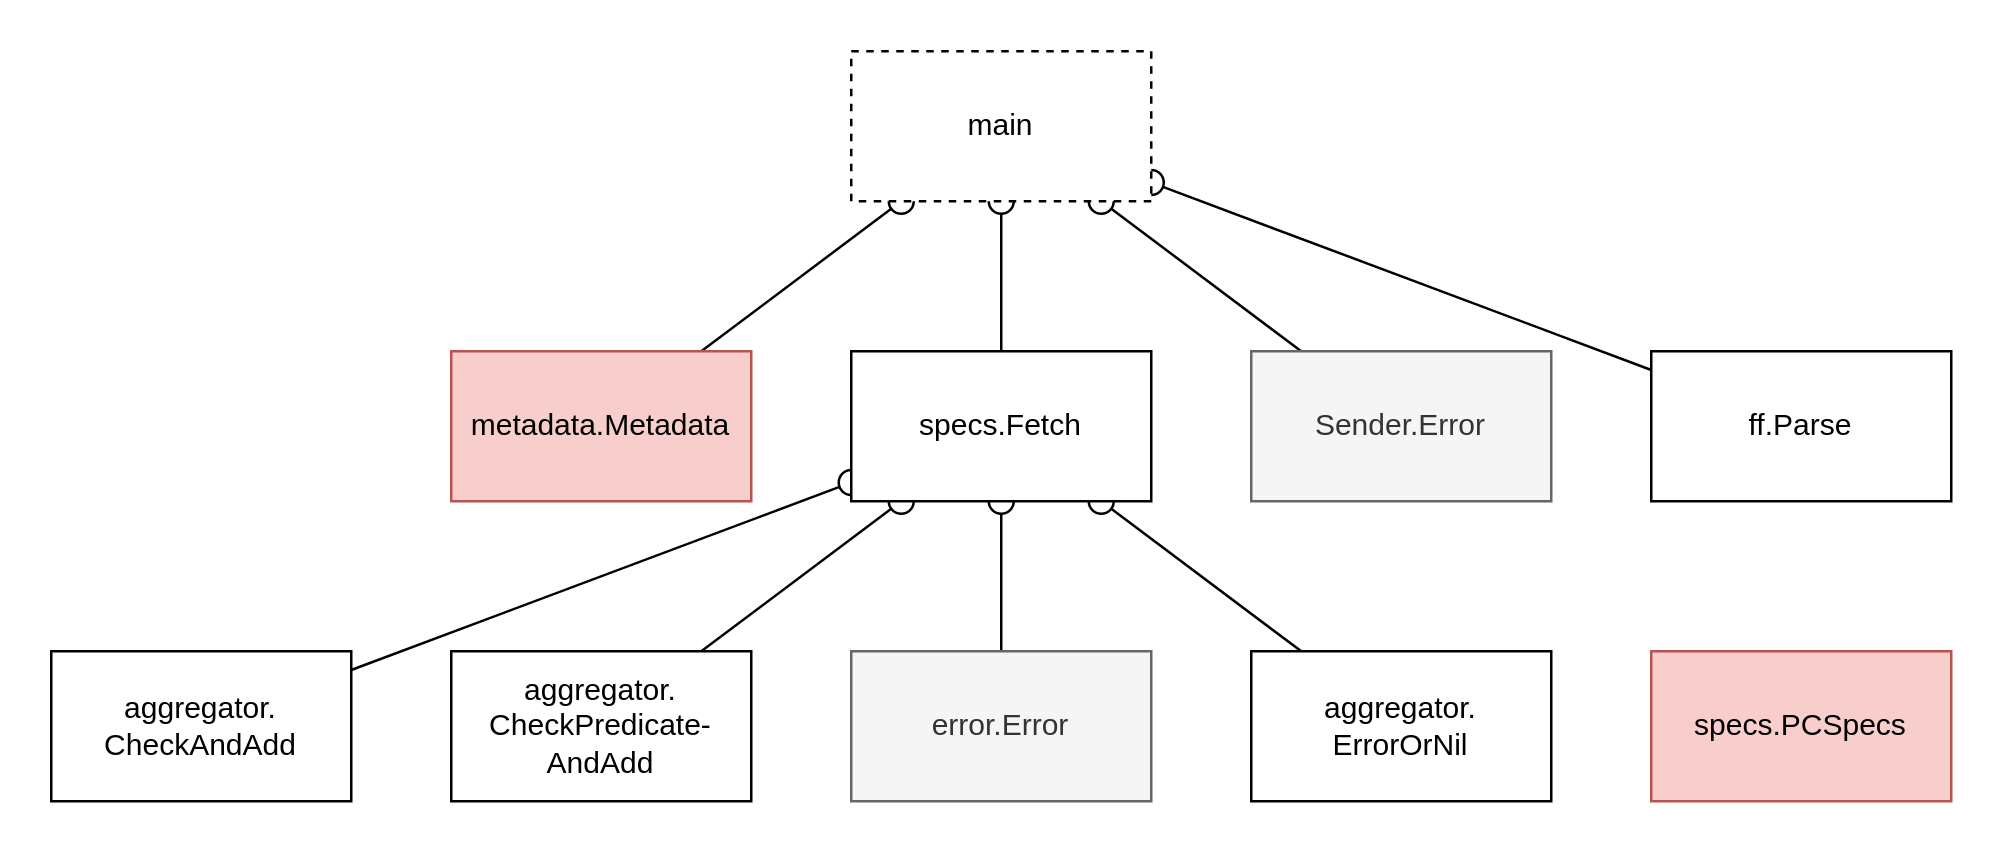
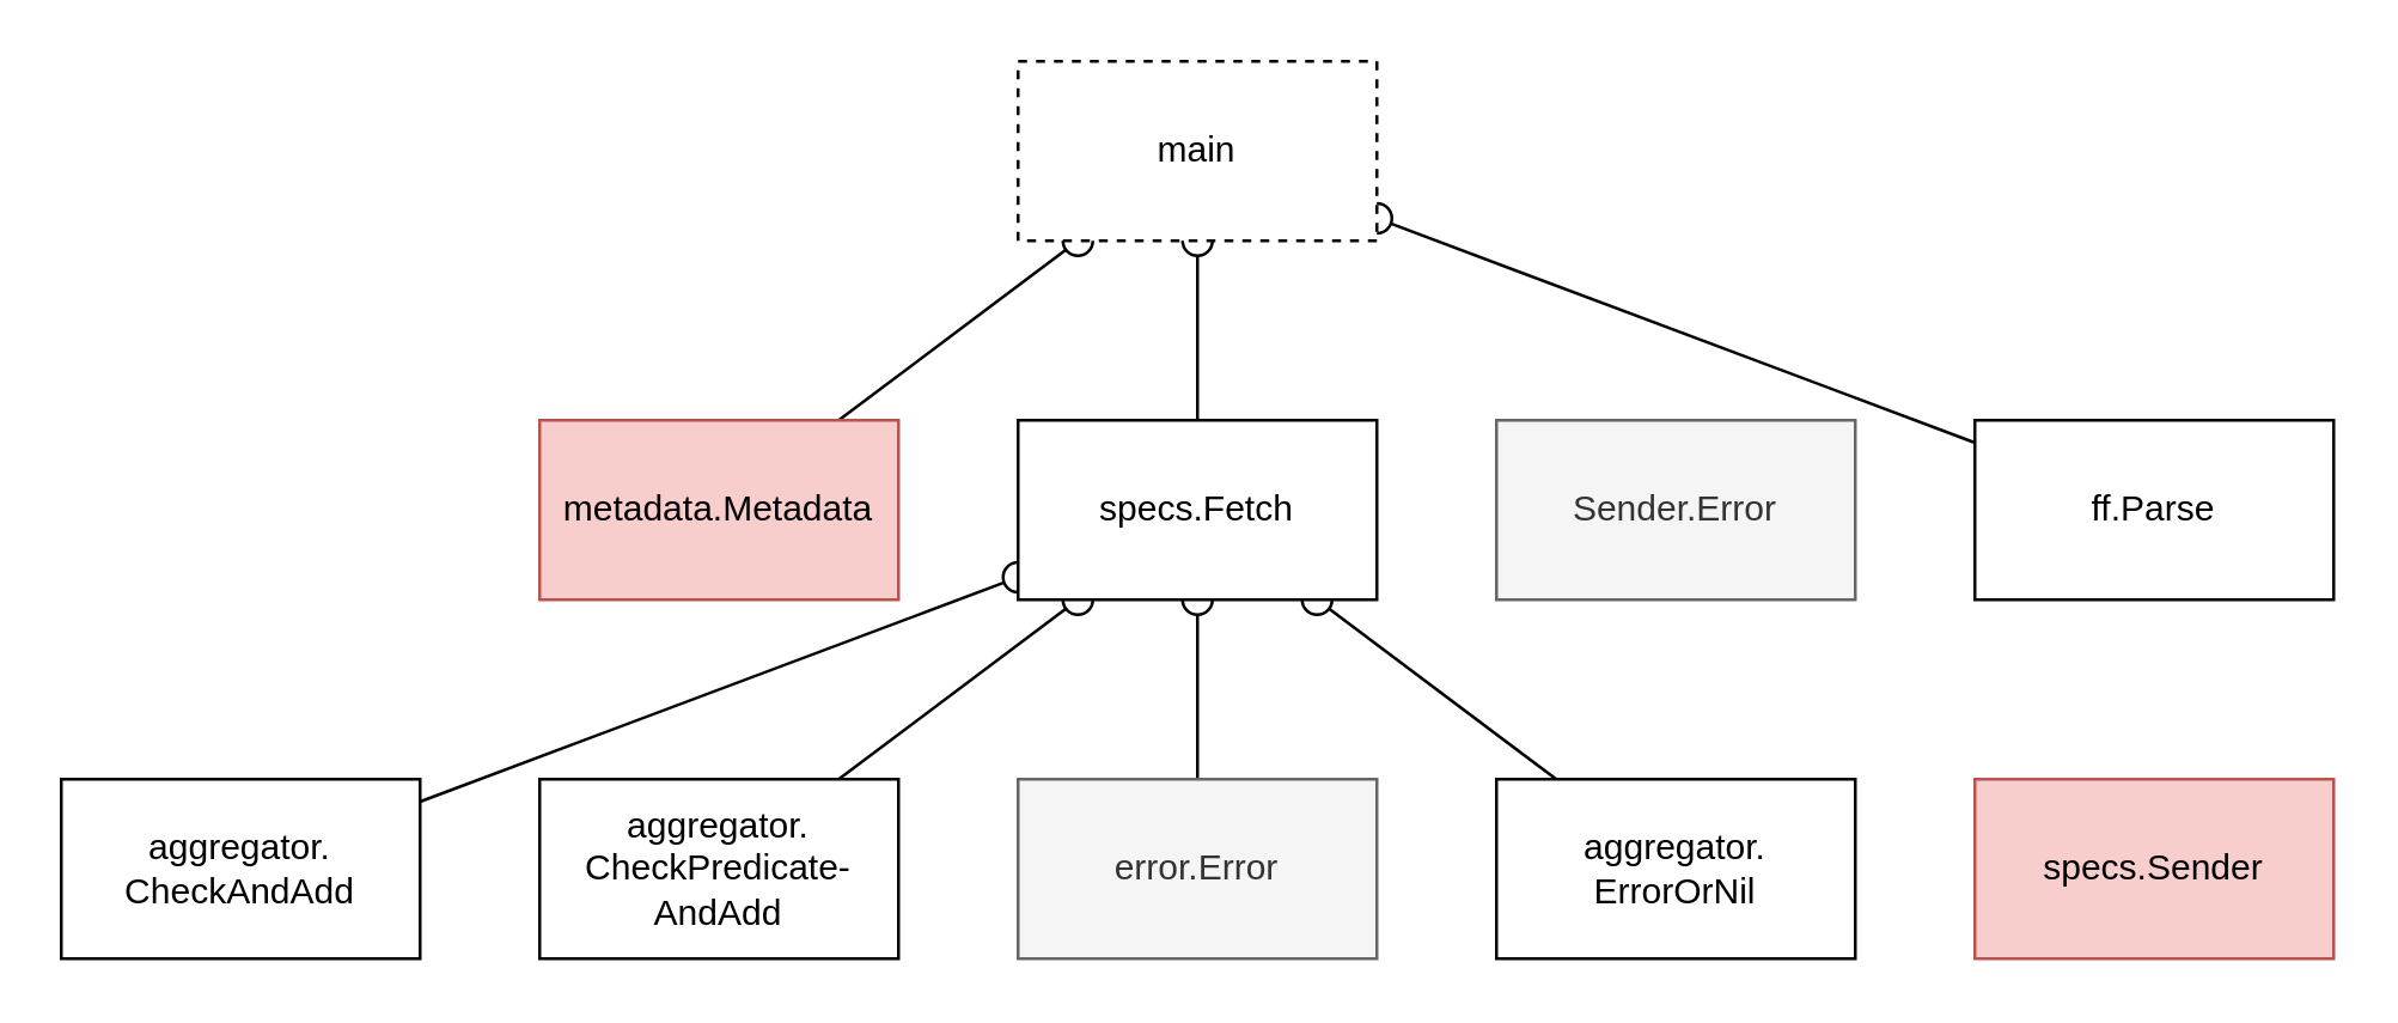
- <mxCell id="7" value="" style="rounded=0;orthogonalLoop=1;jettySize=auto;html=1;endArrow=none;endFill=0;startArrow=oval;startFill=0;startSize=10;jumpStyle=gap;jumpSize=10;" parent="1" source="10" target="12" edge="1"><mxGeometry relative="1" as="geometry"><mxPoint x="230" y="80" as="sourcePoint" /><mxPoint x="440" y="140" as="targetPoint" /></mxGeometry></mxCell>
- <mxCell id="17" value="specs.PCSpecs" style="whiteSpace=wrap;html=1;rounded=0;fillColor=#f8cecc;strokeColor=#b85450;" parent="1" vertex="1"><mxGeometry x="660" y="260" width="120" height="60" as="geometry" /></mxCell>
+ <mxCell id="17" value="specs.Sender" style="whiteSpace=wrap;html=1;rounded=0;fillColor=#f8cecc;strokeColor=#b85450;" parent="1" vertex="1"><mxGeometry x="660" y="260" width="120" height="60" as="geometry" /></mxCell>
